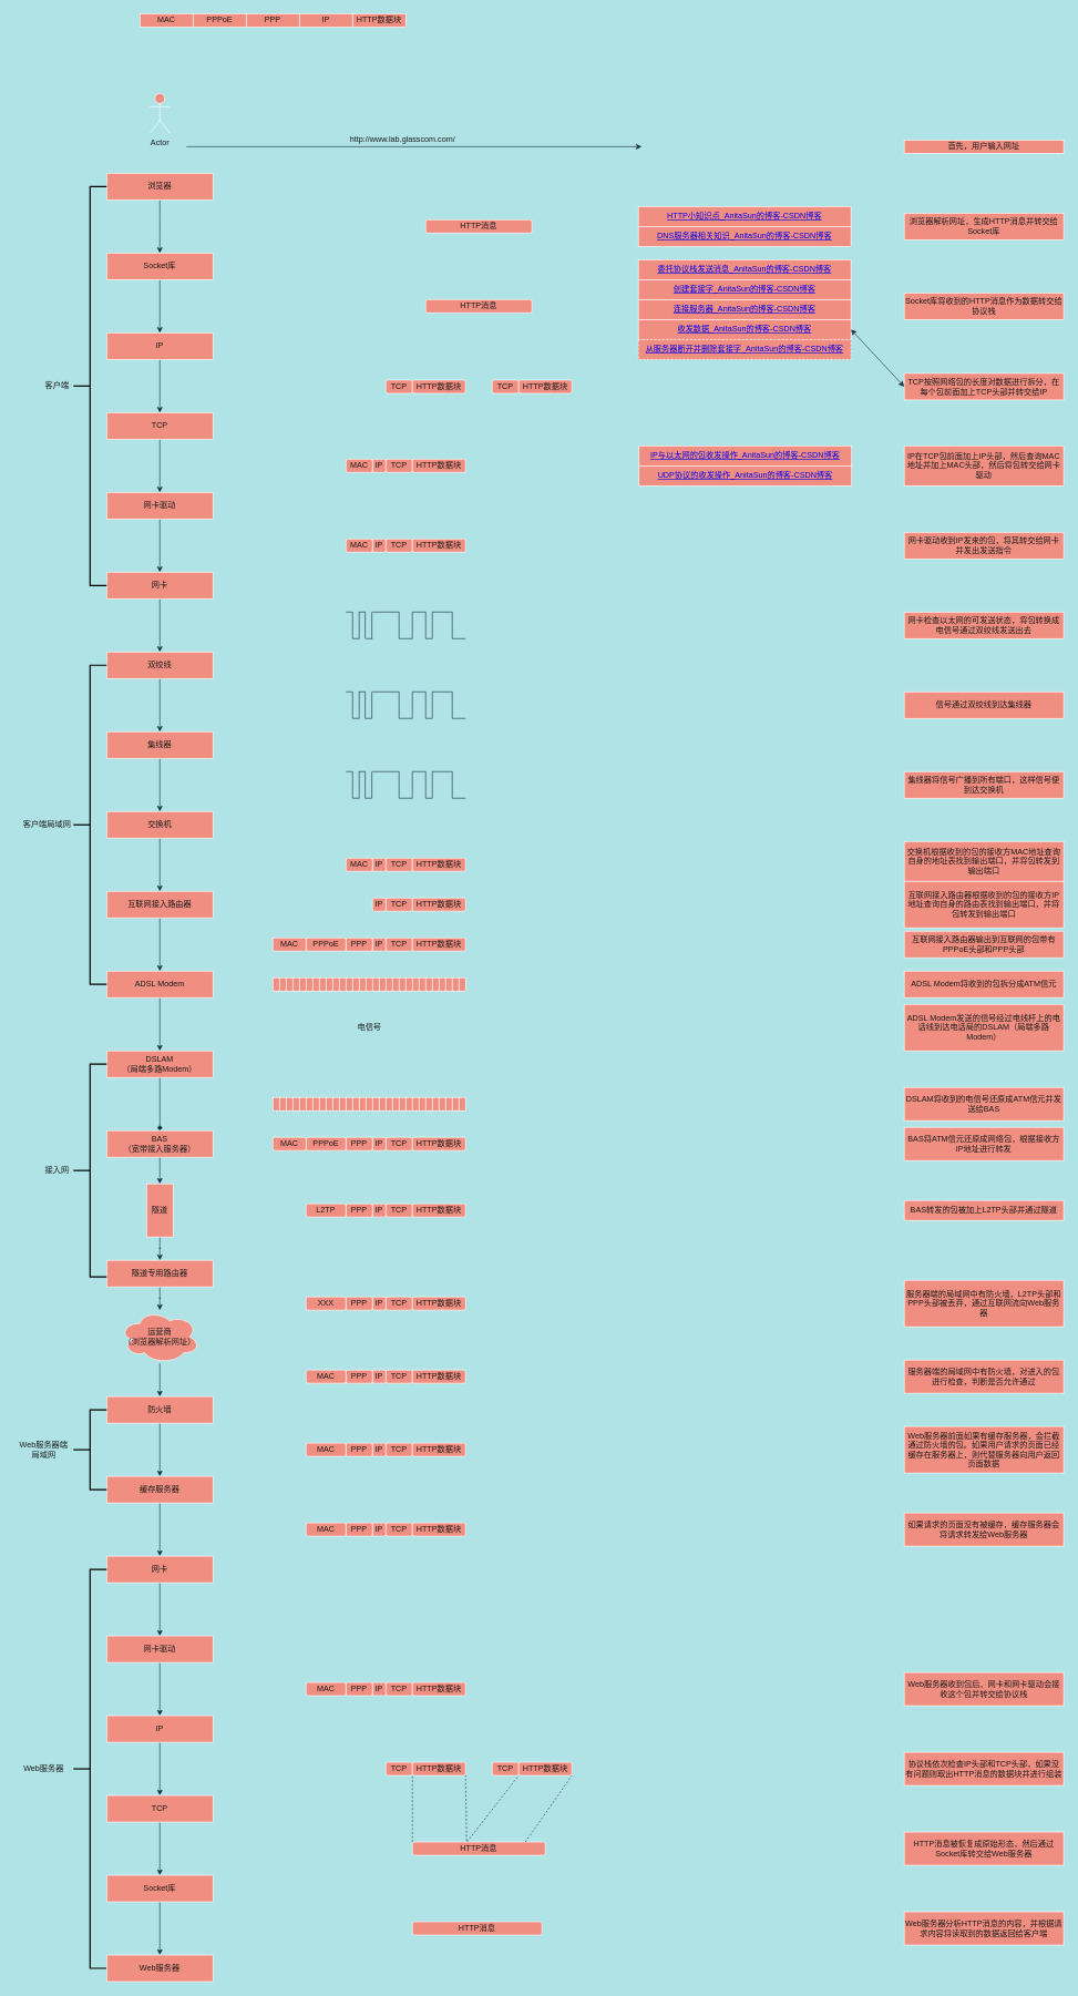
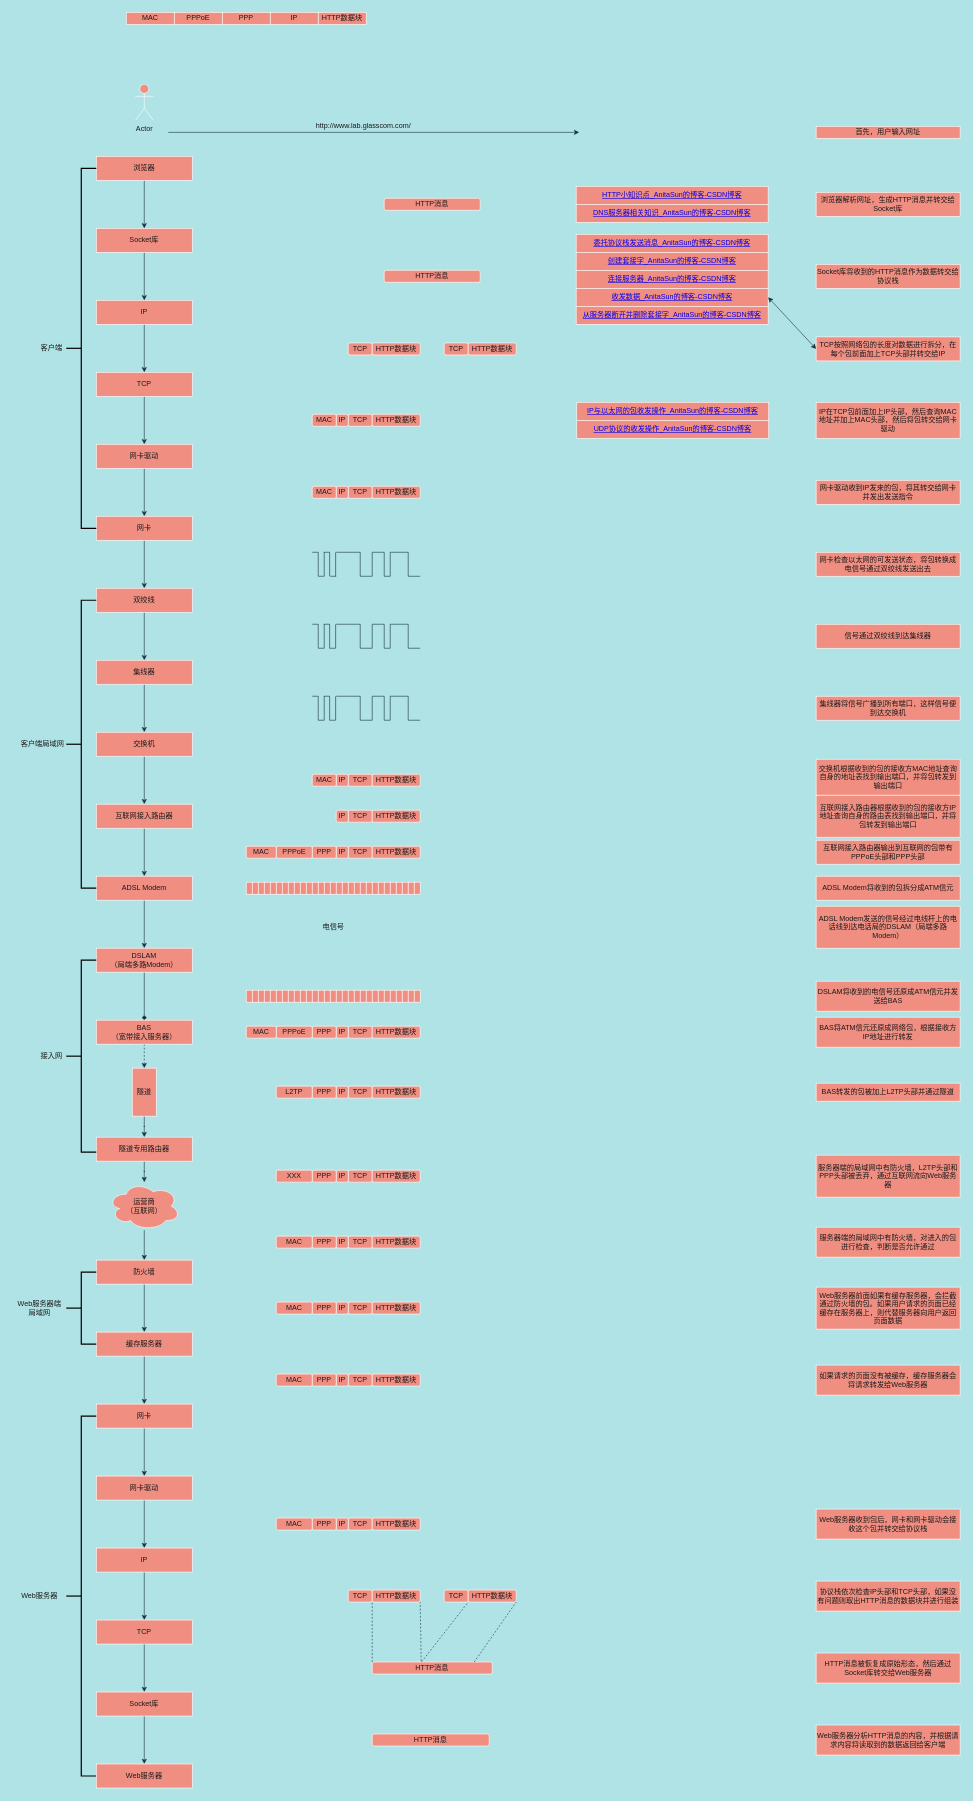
- <mxCell id="287" value="&lt;a href=&quot;https://blog.csdn.net/AnitaSun/article/details/116885917&quot;&gt;从服务器断开并删除套接字_AnitaSun的博客-CSDN博客&lt;/a&gt;" style="rounded=0;whiteSpace=wrap;html=1;sketch=0;strokeColor=#FFFFFF;fillColor=#F08E81;fontColor=#1A1A1A;dashed=1;" vertex="1" parent="1"><mxGeometry x="960" y="510" width="320" height="30" as="geometry" /></mxCell>
+ <mxCell id="287" value="&lt;a href=&quot;https://blog.csdn.net/AnitaSun/article/details/116885917&quot;&gt;从服务器断开并删除套接字_AnitaSun的博客-CSDN博客&lt;/a&gt;" style="rounded=0;whiteSpace=wrap;html=1;sketch=0;strokeColor=#FFFFFF;fillColor=#F08E81;fontColor=#1A1A1A;" vertex="1" parent="1"><mxGeometry x="960" y="510" width="320" height="30" as="geometry" /></mxCell>
- <mxCell id="26" value="" style="edgeStyle=orthogonalEdgeStyle;curved=0;rounded=1;sketch=0;orthogonalLoop=1;jettySize=auto;html=1;strokeColor=#182E3E;fontColor=#1A1A1A;" edge="1" parent="1" source="27" target="29"><mxGeometry relative="1" as="geometry" /></mxCell>
+ <mxCell id="26" value="" style="edgeStyle=orthogonalEdgeStyle;curved=0;rounded=1;sketch=0;orthogonalLoop=1;jettySize=auto;html=1;strokeColor=#182E3E;fontColor=#1A1A1A;dashed=1;" edge="1" parent="1" source="27" target="29"><mxGeometry relative="1" as="geometry" /></mxCell>
- <mxCell id="33" value="运营商&lt;br&gt;（浏览器解析网址）" style="ellipse;shape=cloud;whiteSpace=wrap;html=1;rounded=0;sketch=0;strokeColor=#FFFFFF;fillColor=#F08E81;fontColor=#1A1A1A;" vertex="1" parent="1"><mxGeometry x="180" y="1970" width="120" height="80" as="geometry" /></mxCell>
+ <mxCell id="33" value="运营商&lt;br&gt;（互联网）" style="ellipse;shape=cloud;whiteSpace=wrap;html=1;rounded=0;sketch=0;strokeColor=#FFFFFF;fillColor=#F08E81;fontColor=#1A1A1A;" vertex="1" parent="1"><mxGeometry x="180" y="1970" width="120" height="80" as="geometry" /></mxCell>
